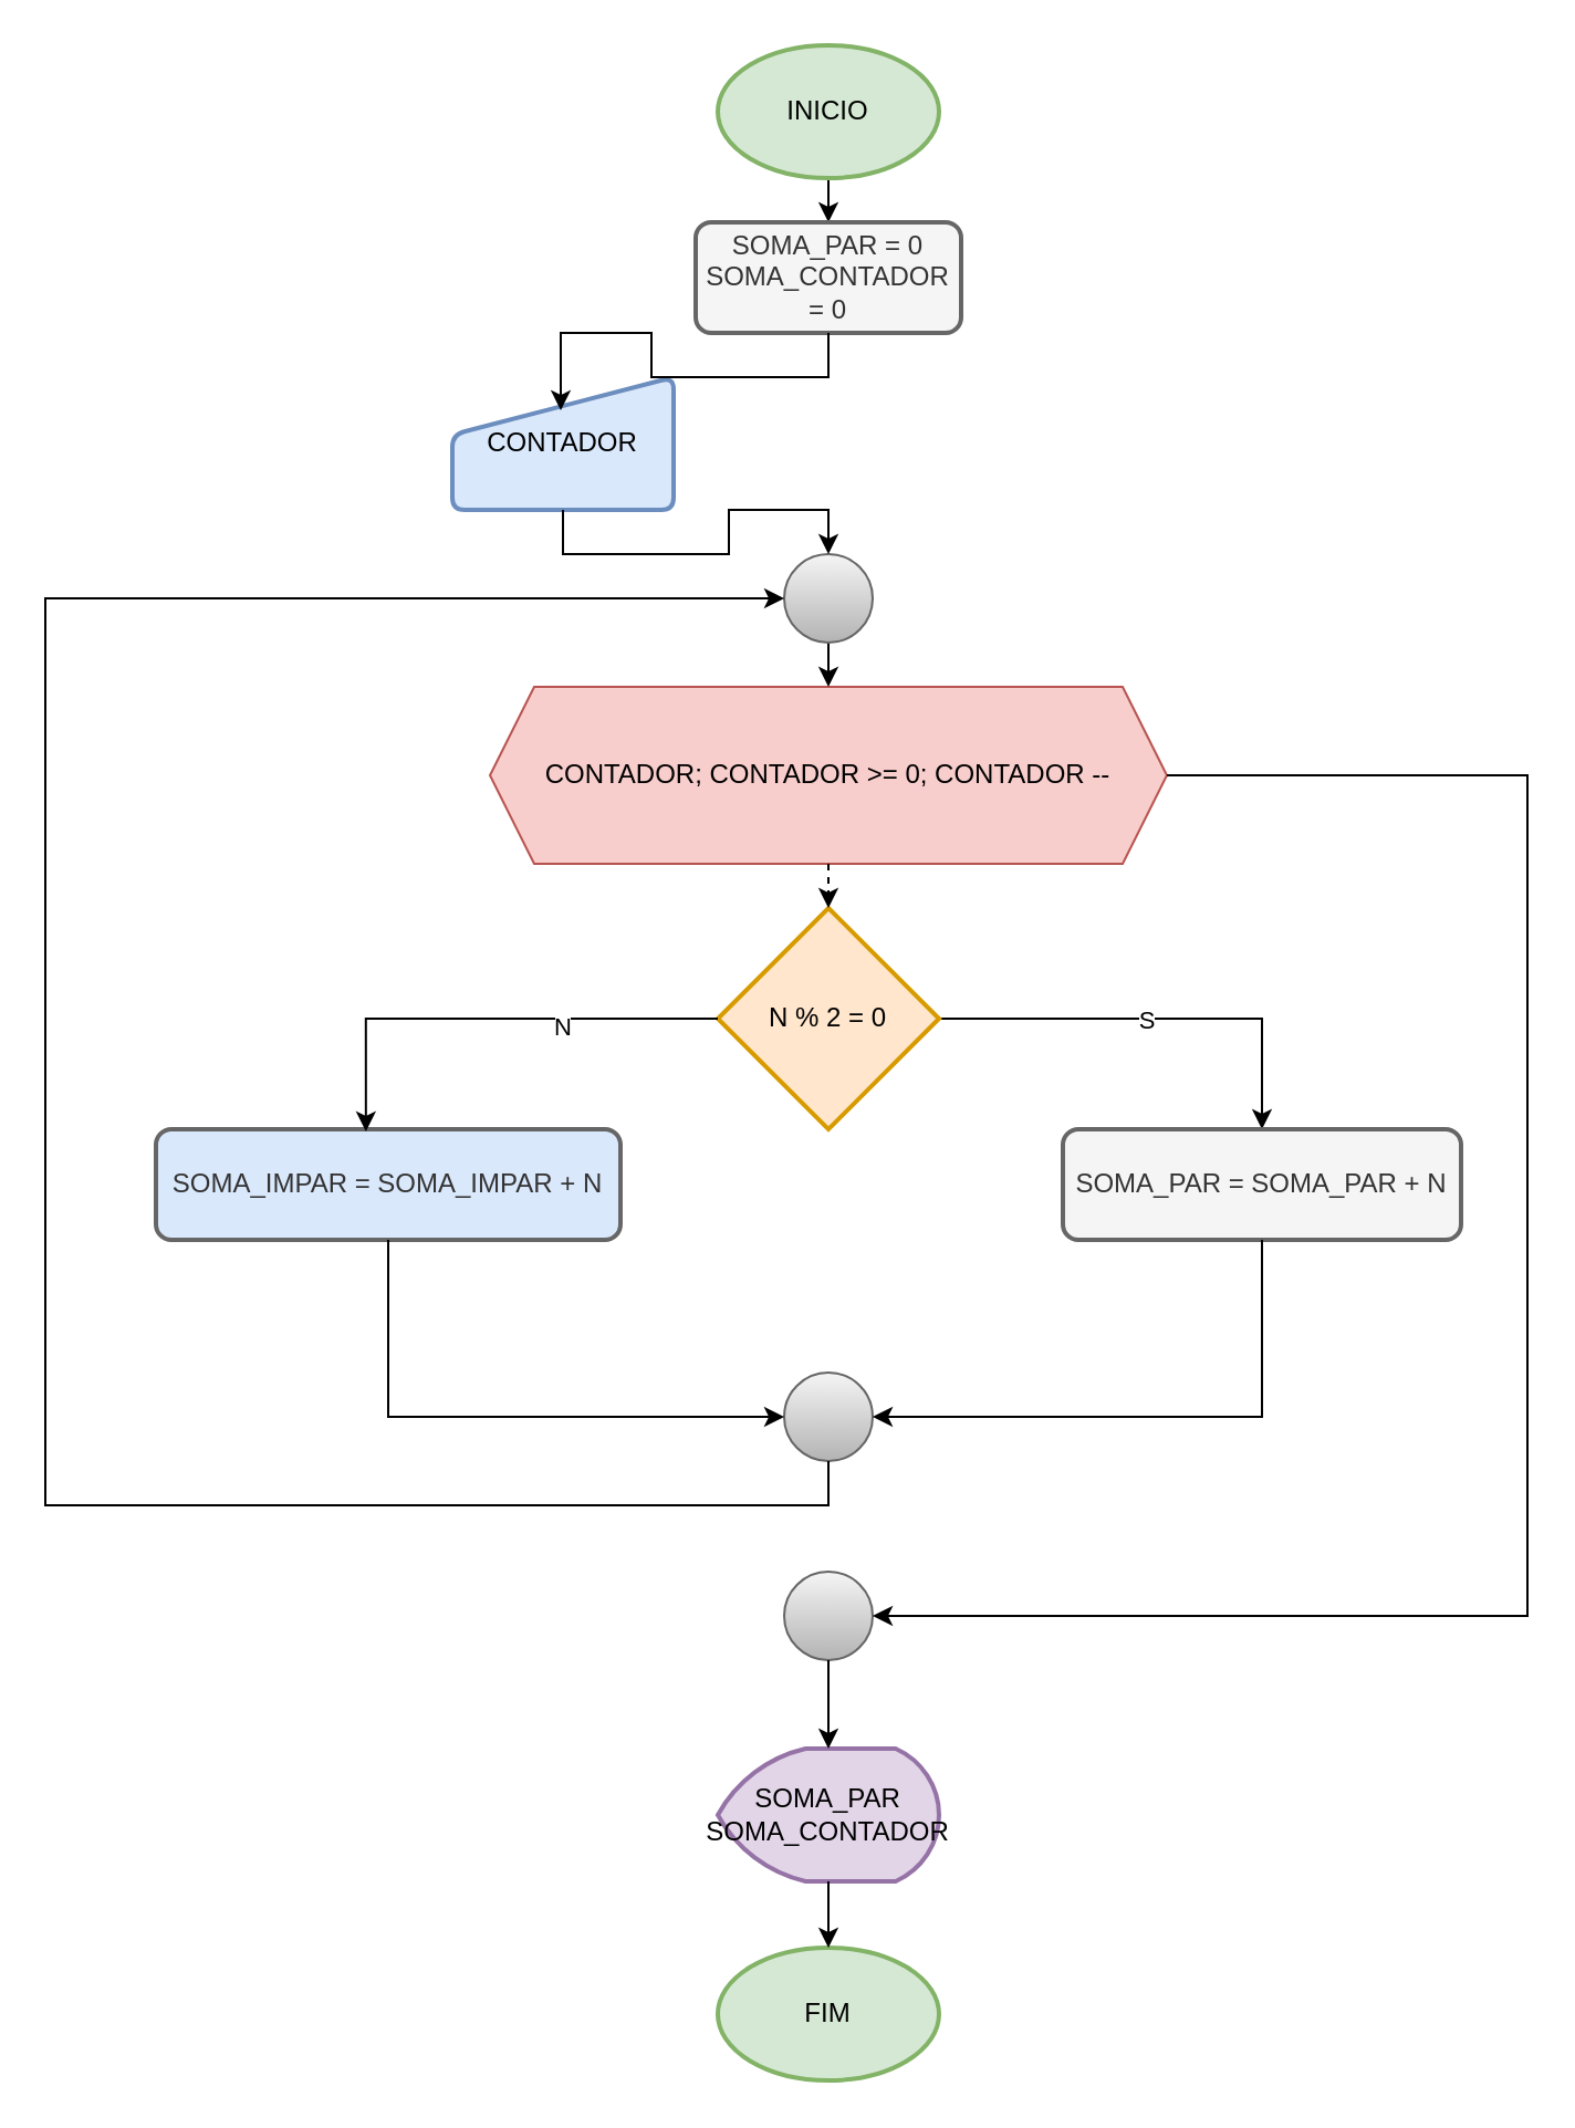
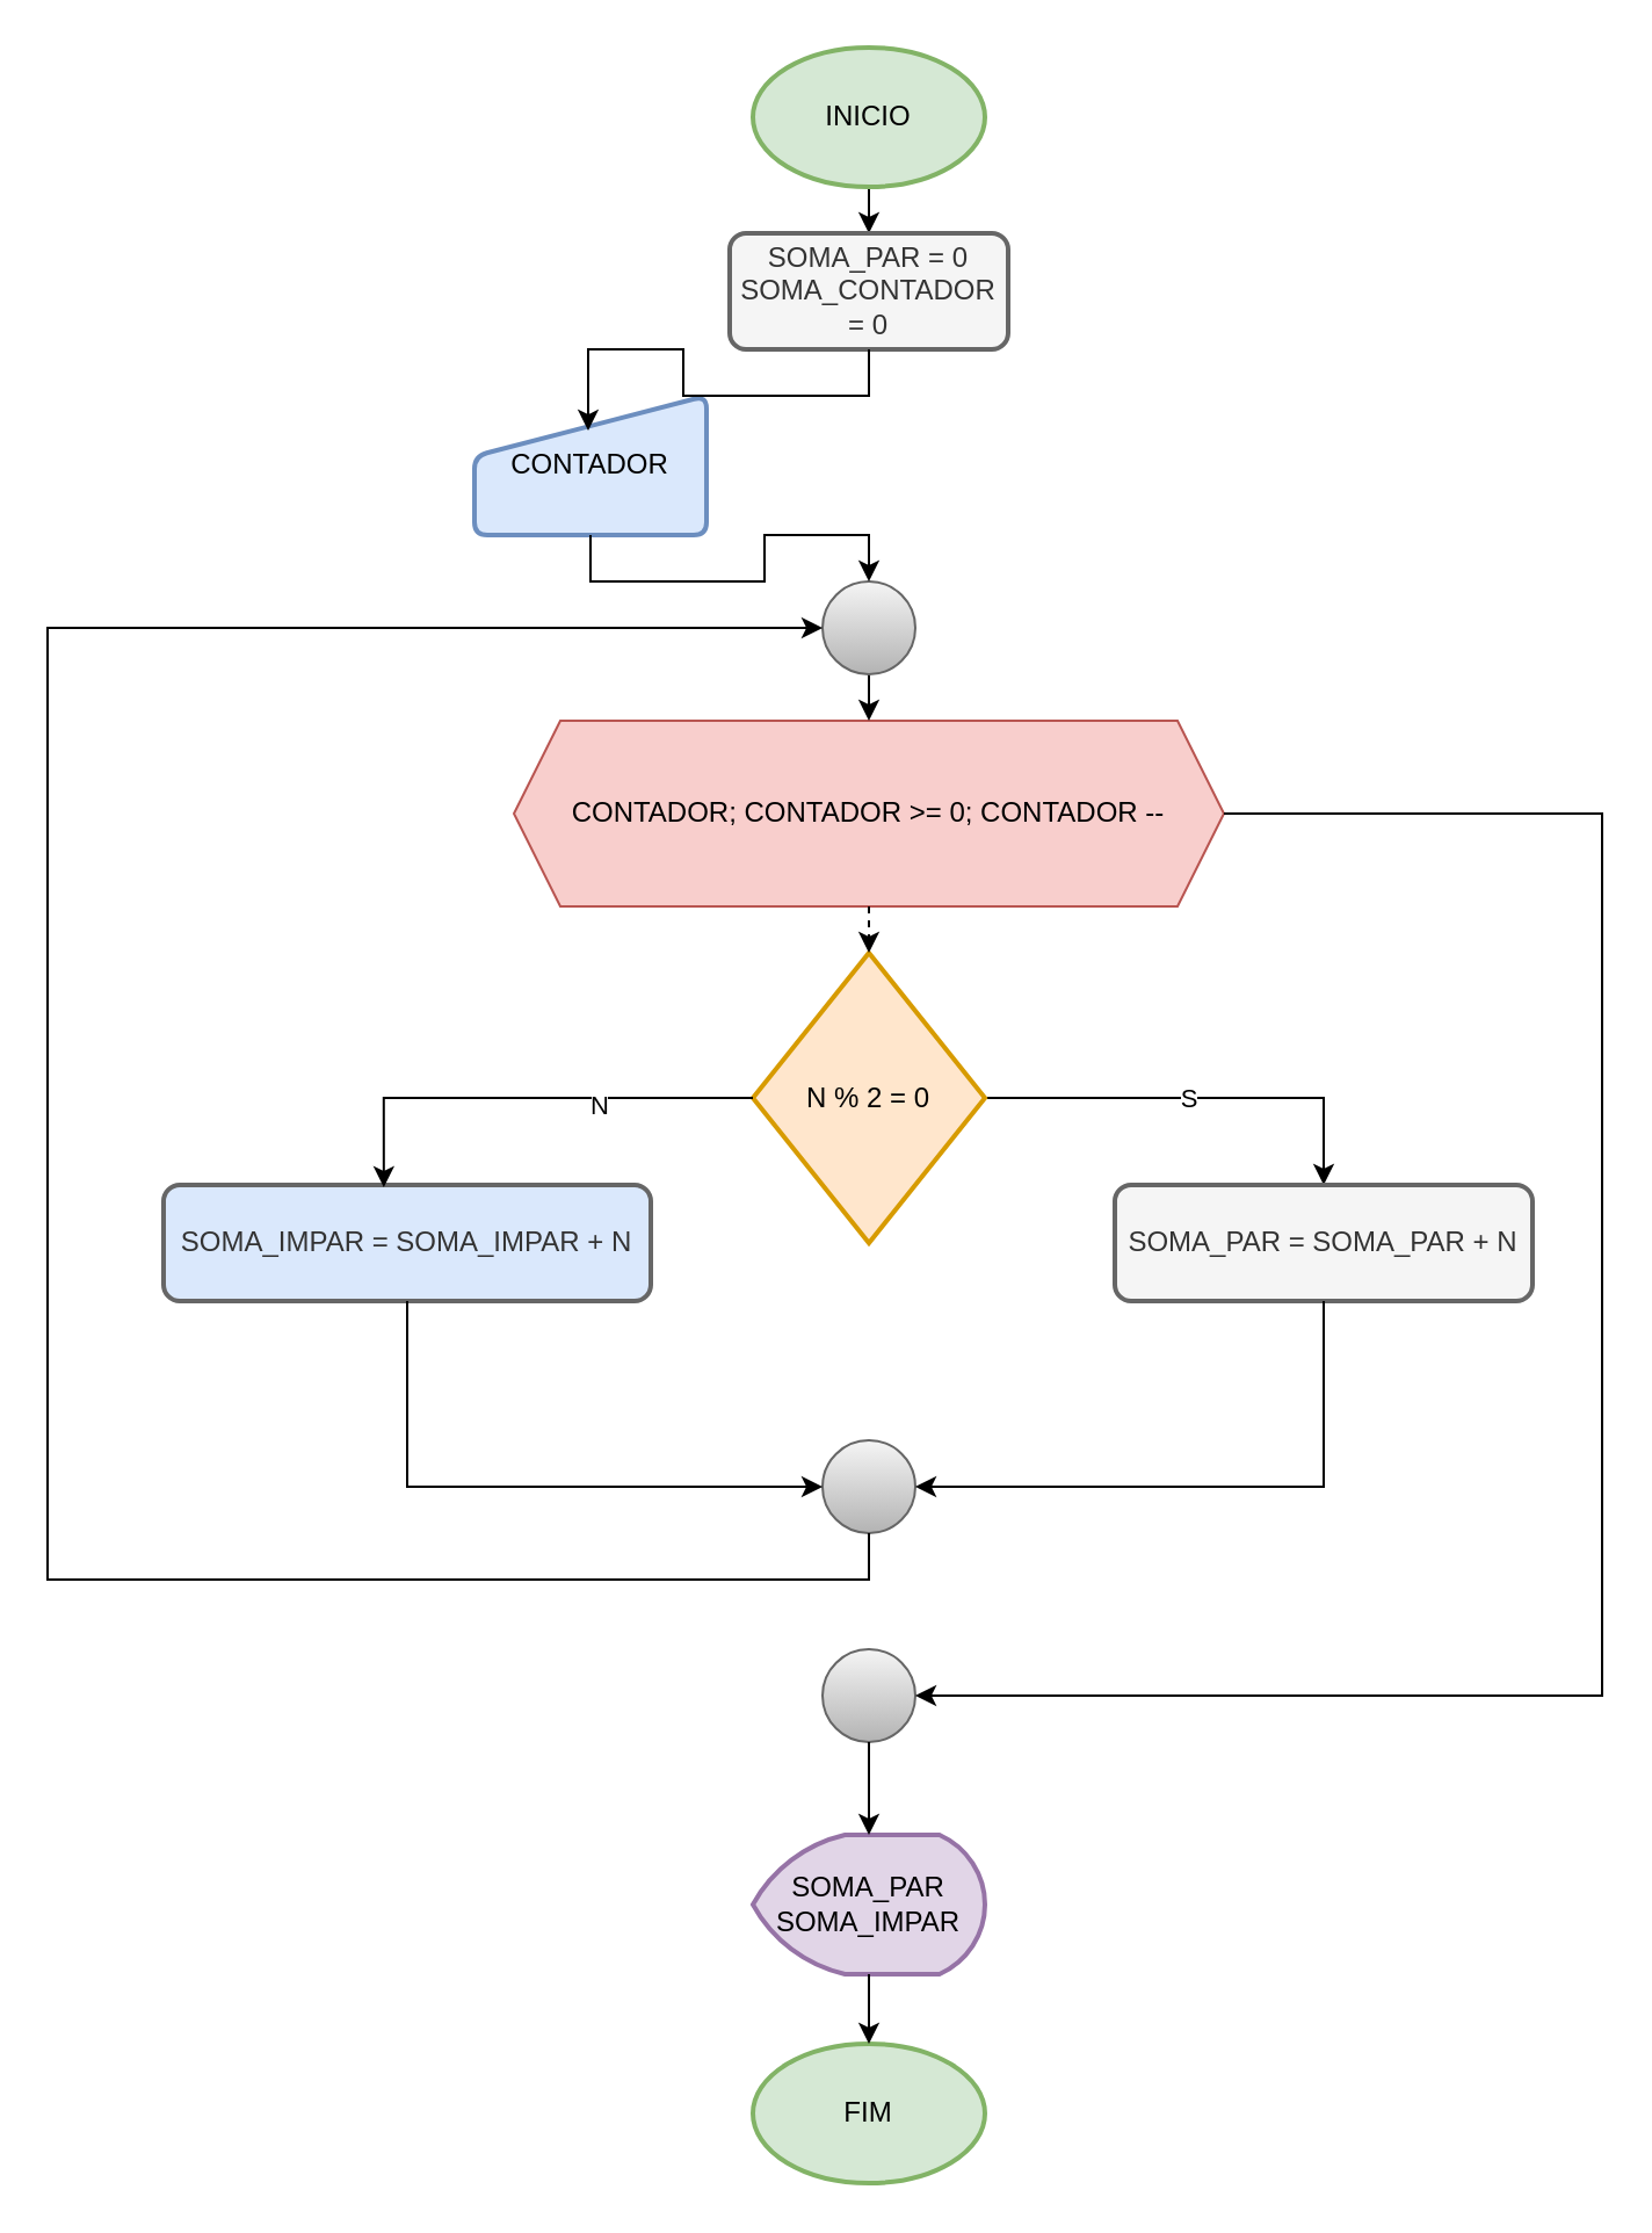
- <mxCell id="14" value="N % 2 = 0" style="strokeWidth=2;html=1;shape=mxgraph.flowchart.decision;whiteSpace=wrap;fillColor=#ffe6cc;strokeColor=#d79b00;" vertex="1" parent="1"><mxGeometry x="324" y="410" width="100" height="100" as="geometry" /></mxCell>
+ <mxCell id="14" value="N % 2 = 0" style="strokeWidth=2;html=1;shape=mxgraph.flowchart.decision;whiteSpace=wrap;fillColor=#ffe6cc;strokeColor=#d79b00;" vertex="1" parent="1"><mxGeometry x="324" y="410" width="100" height="125" as="geometry" /></mxCell>
- <mxCell id="24" value="SOMA_PAR&lt;br&gt;SOMA_CONTADOR" style="strokeWidth=2;html=1;shape=mxgraph.flowchart.display;whiteSpace=wrap;fillColor=#e1d5e7;strokeColor=#9673a6;" vertex="1" parent="1"><mxGeometry x="324" y="790" width="100" height="60" as="geometry" /></mxCell>
+ <mxCell id="24" value="SOMA_PAR&lt;br&gt;SOMA_IMPAR" style="strokeWidth=2;html=1;shape=mxgraph.flowchart.display;whiteSpace=wrap;fillColor=#e1d5e7;strokeColor=#9673a6;" vertex="1" parent="1"><mxGeometry x="324" y="790" width="100" height="60" as="geometry" /></mxCell>
